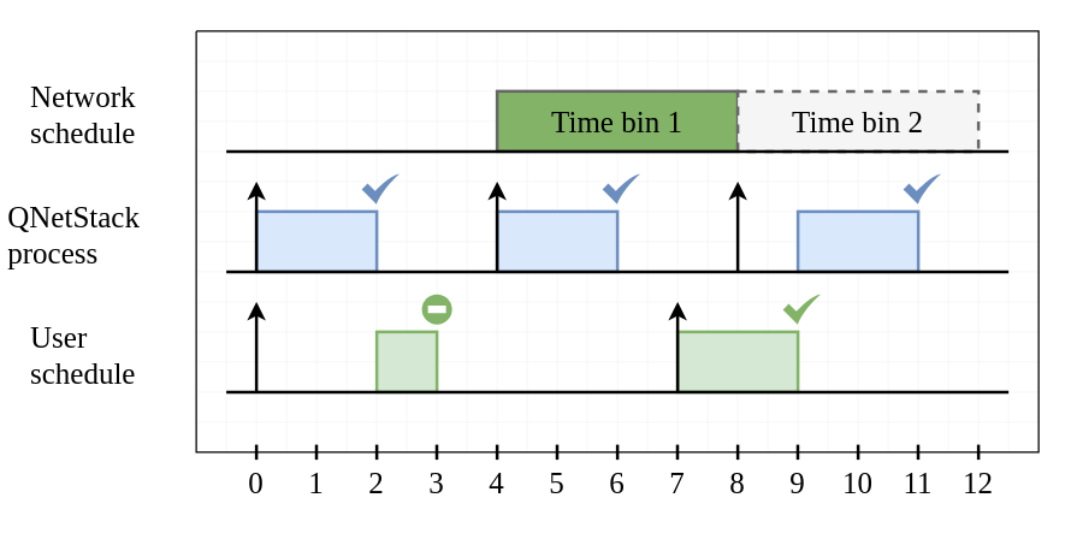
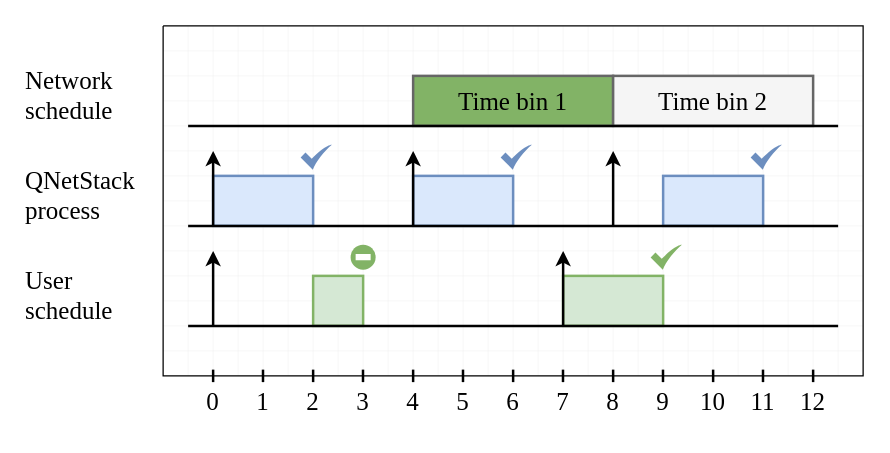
- <mxCell id="9" value="Time bin 2" style="rounded=0;whiteSpace=wrap;html=1;strokeWidth=2;fillColor=#f5f5f5;strokeColor=#666666;fontFamily=Times New Roman;fontSize=20;dashed=1;" parent="1" vertex="1"><mxGeometry x="490" y="60" width="160" height="40" as="geometry" /></mxCell>
+ <mxCell id="9" value="Time bin 2" style="rounded=0;whiteSpace=wrap;html=1;strokeWidth=2;fillColor=#f5f5f5;strokeColor=#666666;fontFamily=Times New Roman;fontSize=20;" parent="1" vertex="1"><mxGeometry x="490" y="60" width="160" height="40" as="geometry" /></mxCell>
- <mxCell id="16" value="QNetStack process" style="text;html=1;strokeColor=none;fillColor=none;align=left;verticalAlign=middle;whiteSpace=wrap;rounded=0;fontSize=20;fontColor=#000000;fontFamily=Times New Roman;spacing=0;" parent="1" vertex="1"><mxGeometry x="5" y="125" width="100" height="60" as="geometry" /></mxCell>
+ <mxCell id="16" value="QNetStack process" style="text;html=1;strokeColor=none;fillColor=none;align=left;verticalAlign=middle;whiteSpace=wrap;rounded=0;fontSize=20;fontColor=#000000;fontFamily=Times New Roman;spacing=0;" parent="1" vertex="1"><mxGeometry x="20" y="125" width="100" height="60" as="geometry" /></mxCell>
